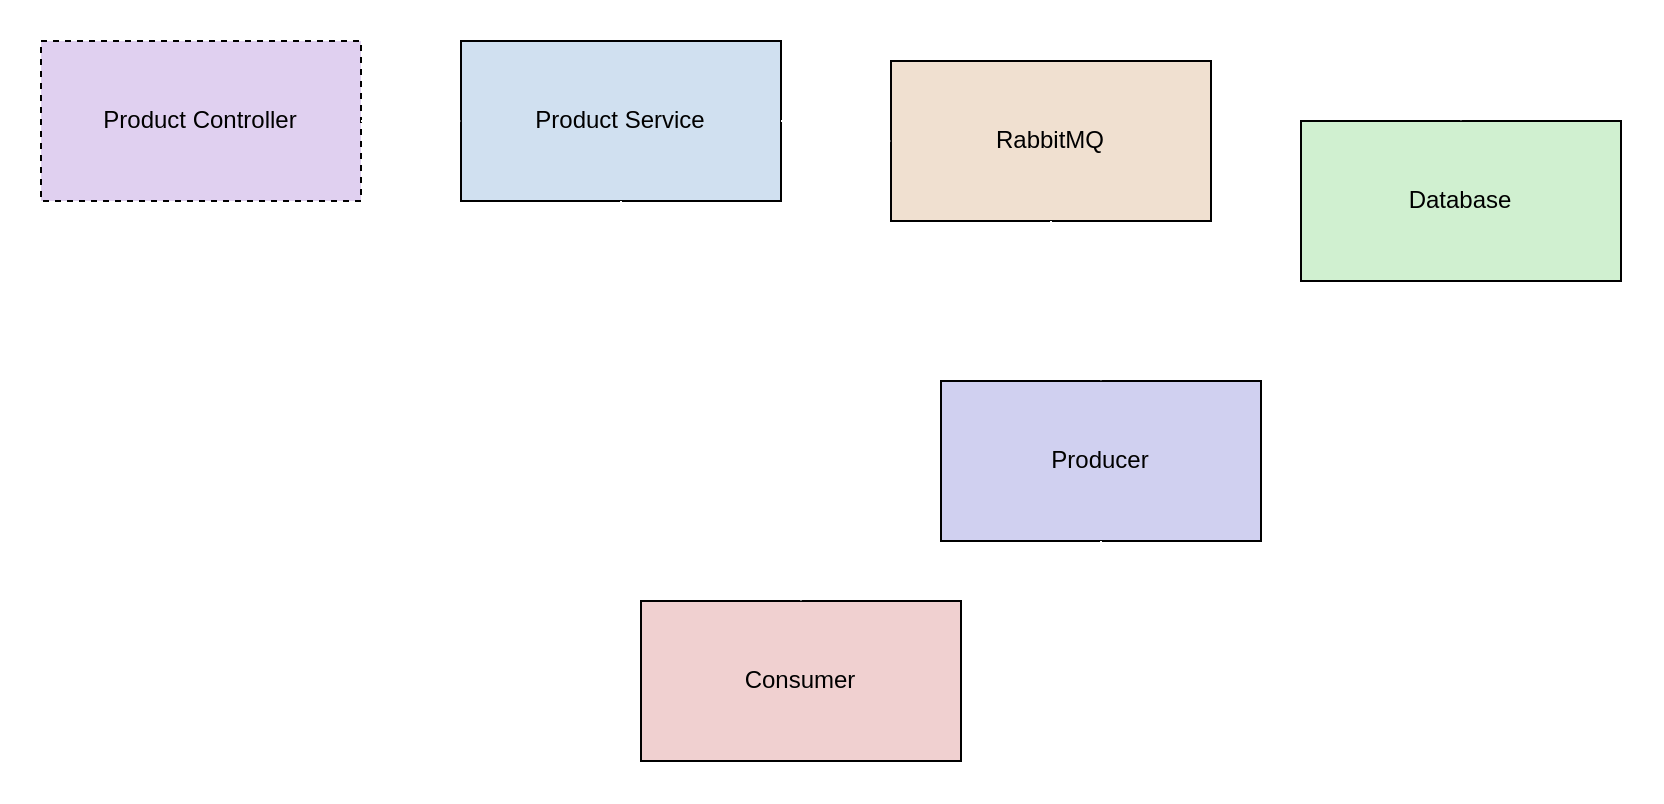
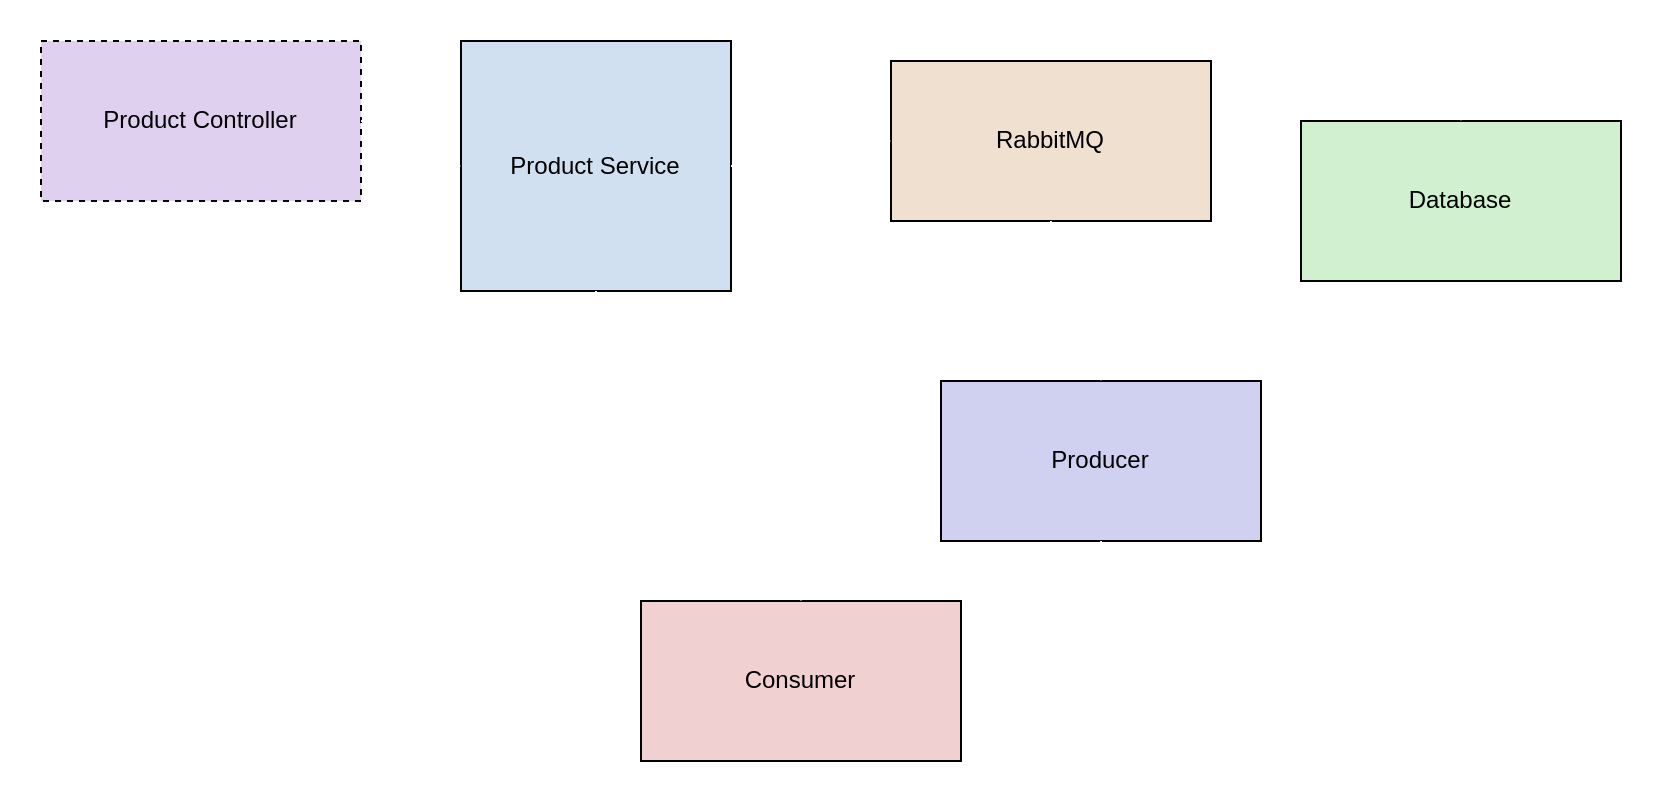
- <mxCell id="3" value="Product Service" style="rounded=0;whiteSpace=wrap;html=1;strokeColor=#000000;fillColor=#d0e0f0;fontColor=#000000;" vertex="1" connectable="0" parent="1"><mxGeometry x="230" y="20" width="160" height="80" as="geometry" /></mxCell>
+ <mxCell id="3" value="Product Service" style="rounded=0;whiteSpace=wrap;html=1;strokeColor=#000000;fillColor=#d0e0f0;fontColor=#000000;" vertex="1" connectable="0" parent="1"><mxGeometry x="230" y="20" width="135" height="125" as="geometry" /></mxCell>
